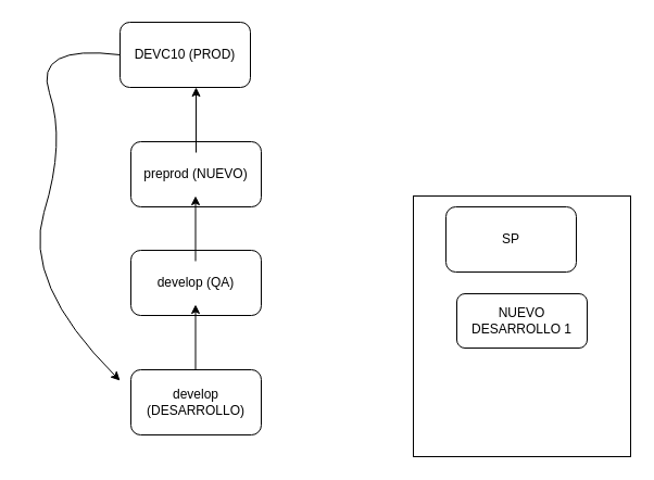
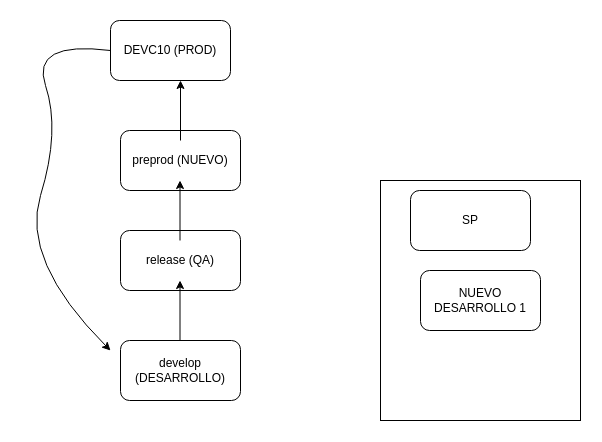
- <mxCell id="8" value="develop (QA)" style="rounded=1;whiteSpace=wrap;html=1;" vertex="1" parent="1"><mxGeometry x="120" y="230" width="120" height="60" as="geometry" /></mxCell>
+ <mxCell id="8" value="release (QA)" style="rounded=1;whiteSpace=wrap;html=1;" vertex="1" parent="1"><mxGeometry x="120" y="230" width="120" height="60" as="geometry" /></mxCell>
- <mxCell id="6" value="NUEVO DESARROLLO 1" style="rounded=1;whiteSpace=wrap;html=1;" vertex="1" parent="1"><mxGeometry x="420" y="270" width="120" height="50" as="geometry" /></mxCell>
+ <mxCell id="6" value="NUEVO DESARROLLO 1" style="rounded=1;whiteSpace=wrap;html=1;" vertex="1" parent="1"><mxGeometry x="420" y="270" width="120" height="60" as="geometry" /></mxCell>
